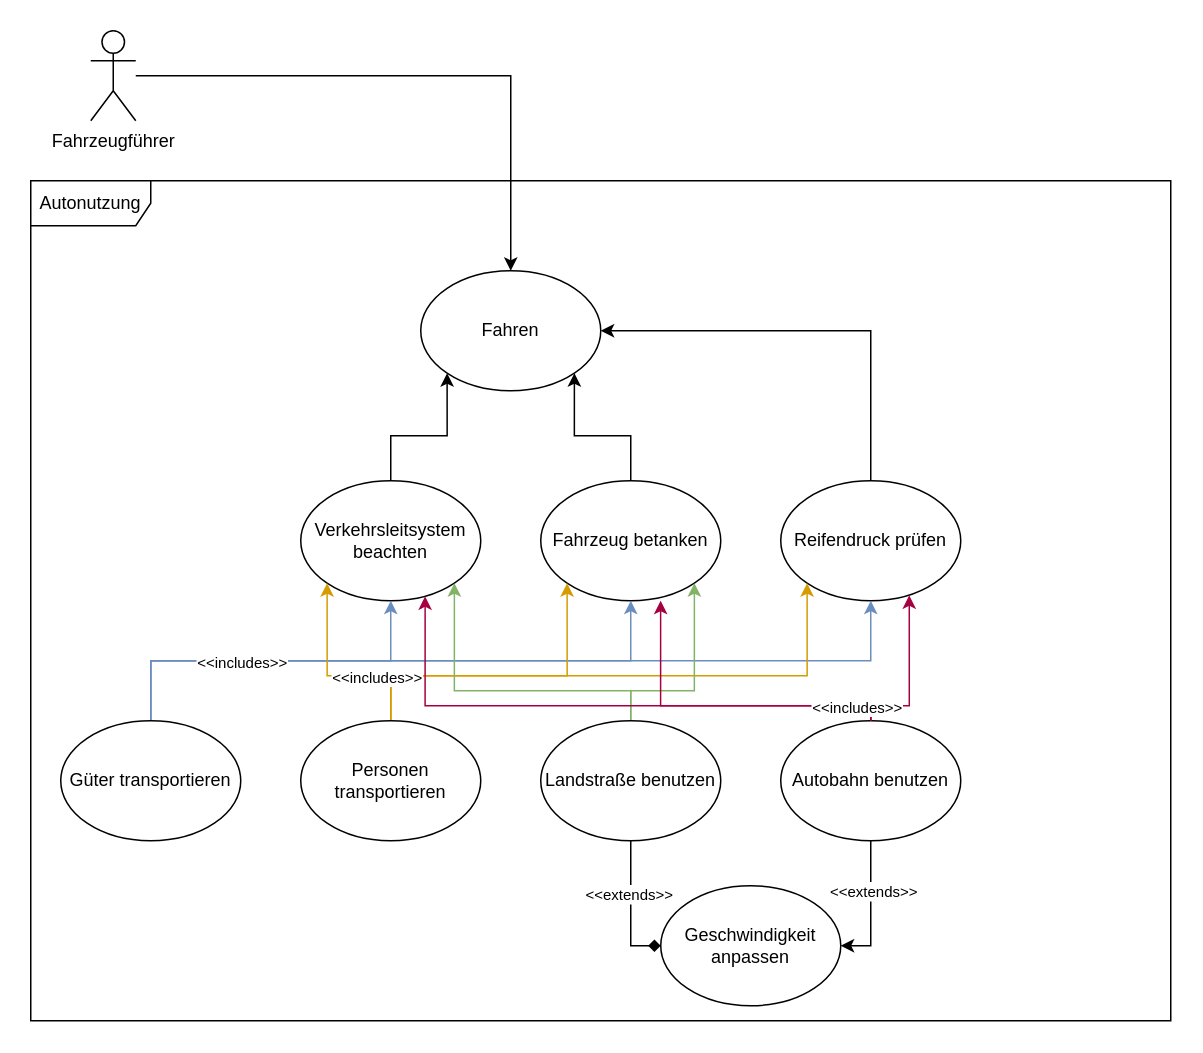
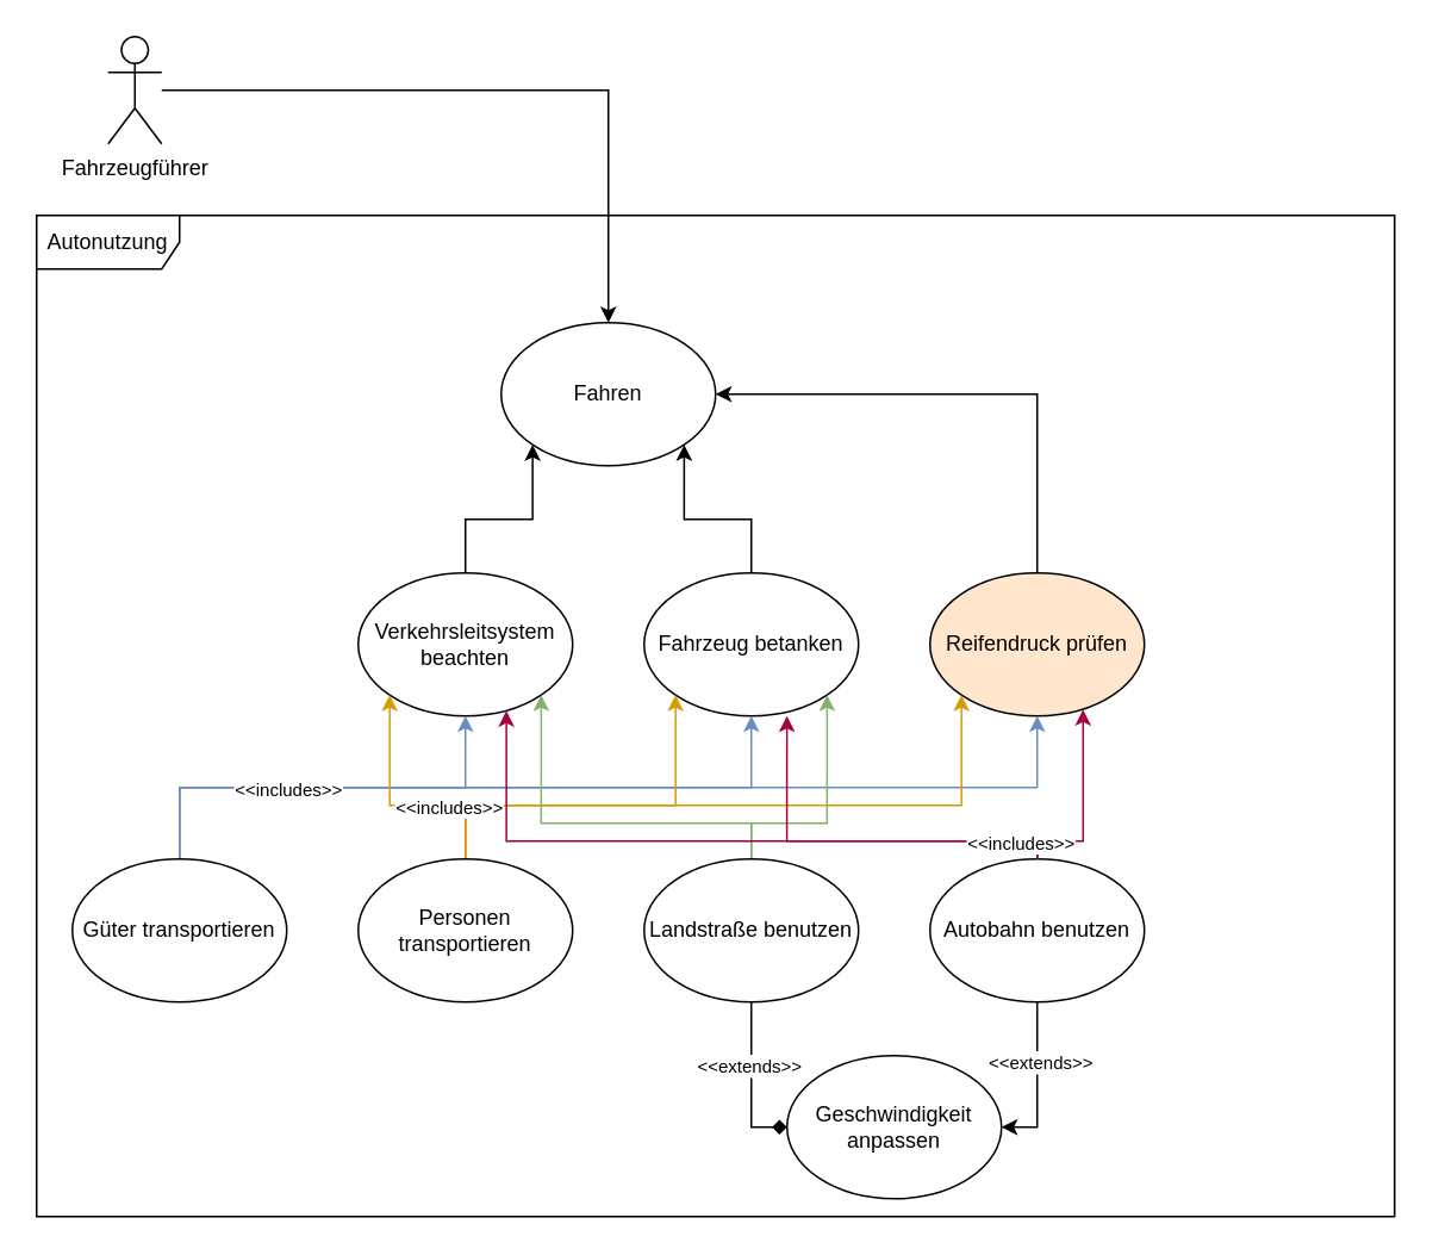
- <mxCell id="11" value="Reifendruck prüfen" style="ellipse;whiteSpace=wrap;html=1;" vertex="1" parent="1"><mxGeometry x="520" y="320" width="120" height="80" as="geometry" /></mxCell>
+ <mxCell id="11" value="Reifendruck prüfen" style="ellipse;whiteSpace=wrap;html=1;fillColor=#ffe6cc;" vertex="1" parent="1"><mxGeometry x="520" y="320" width="120" height="80" as="geometry" /></mxCell>
